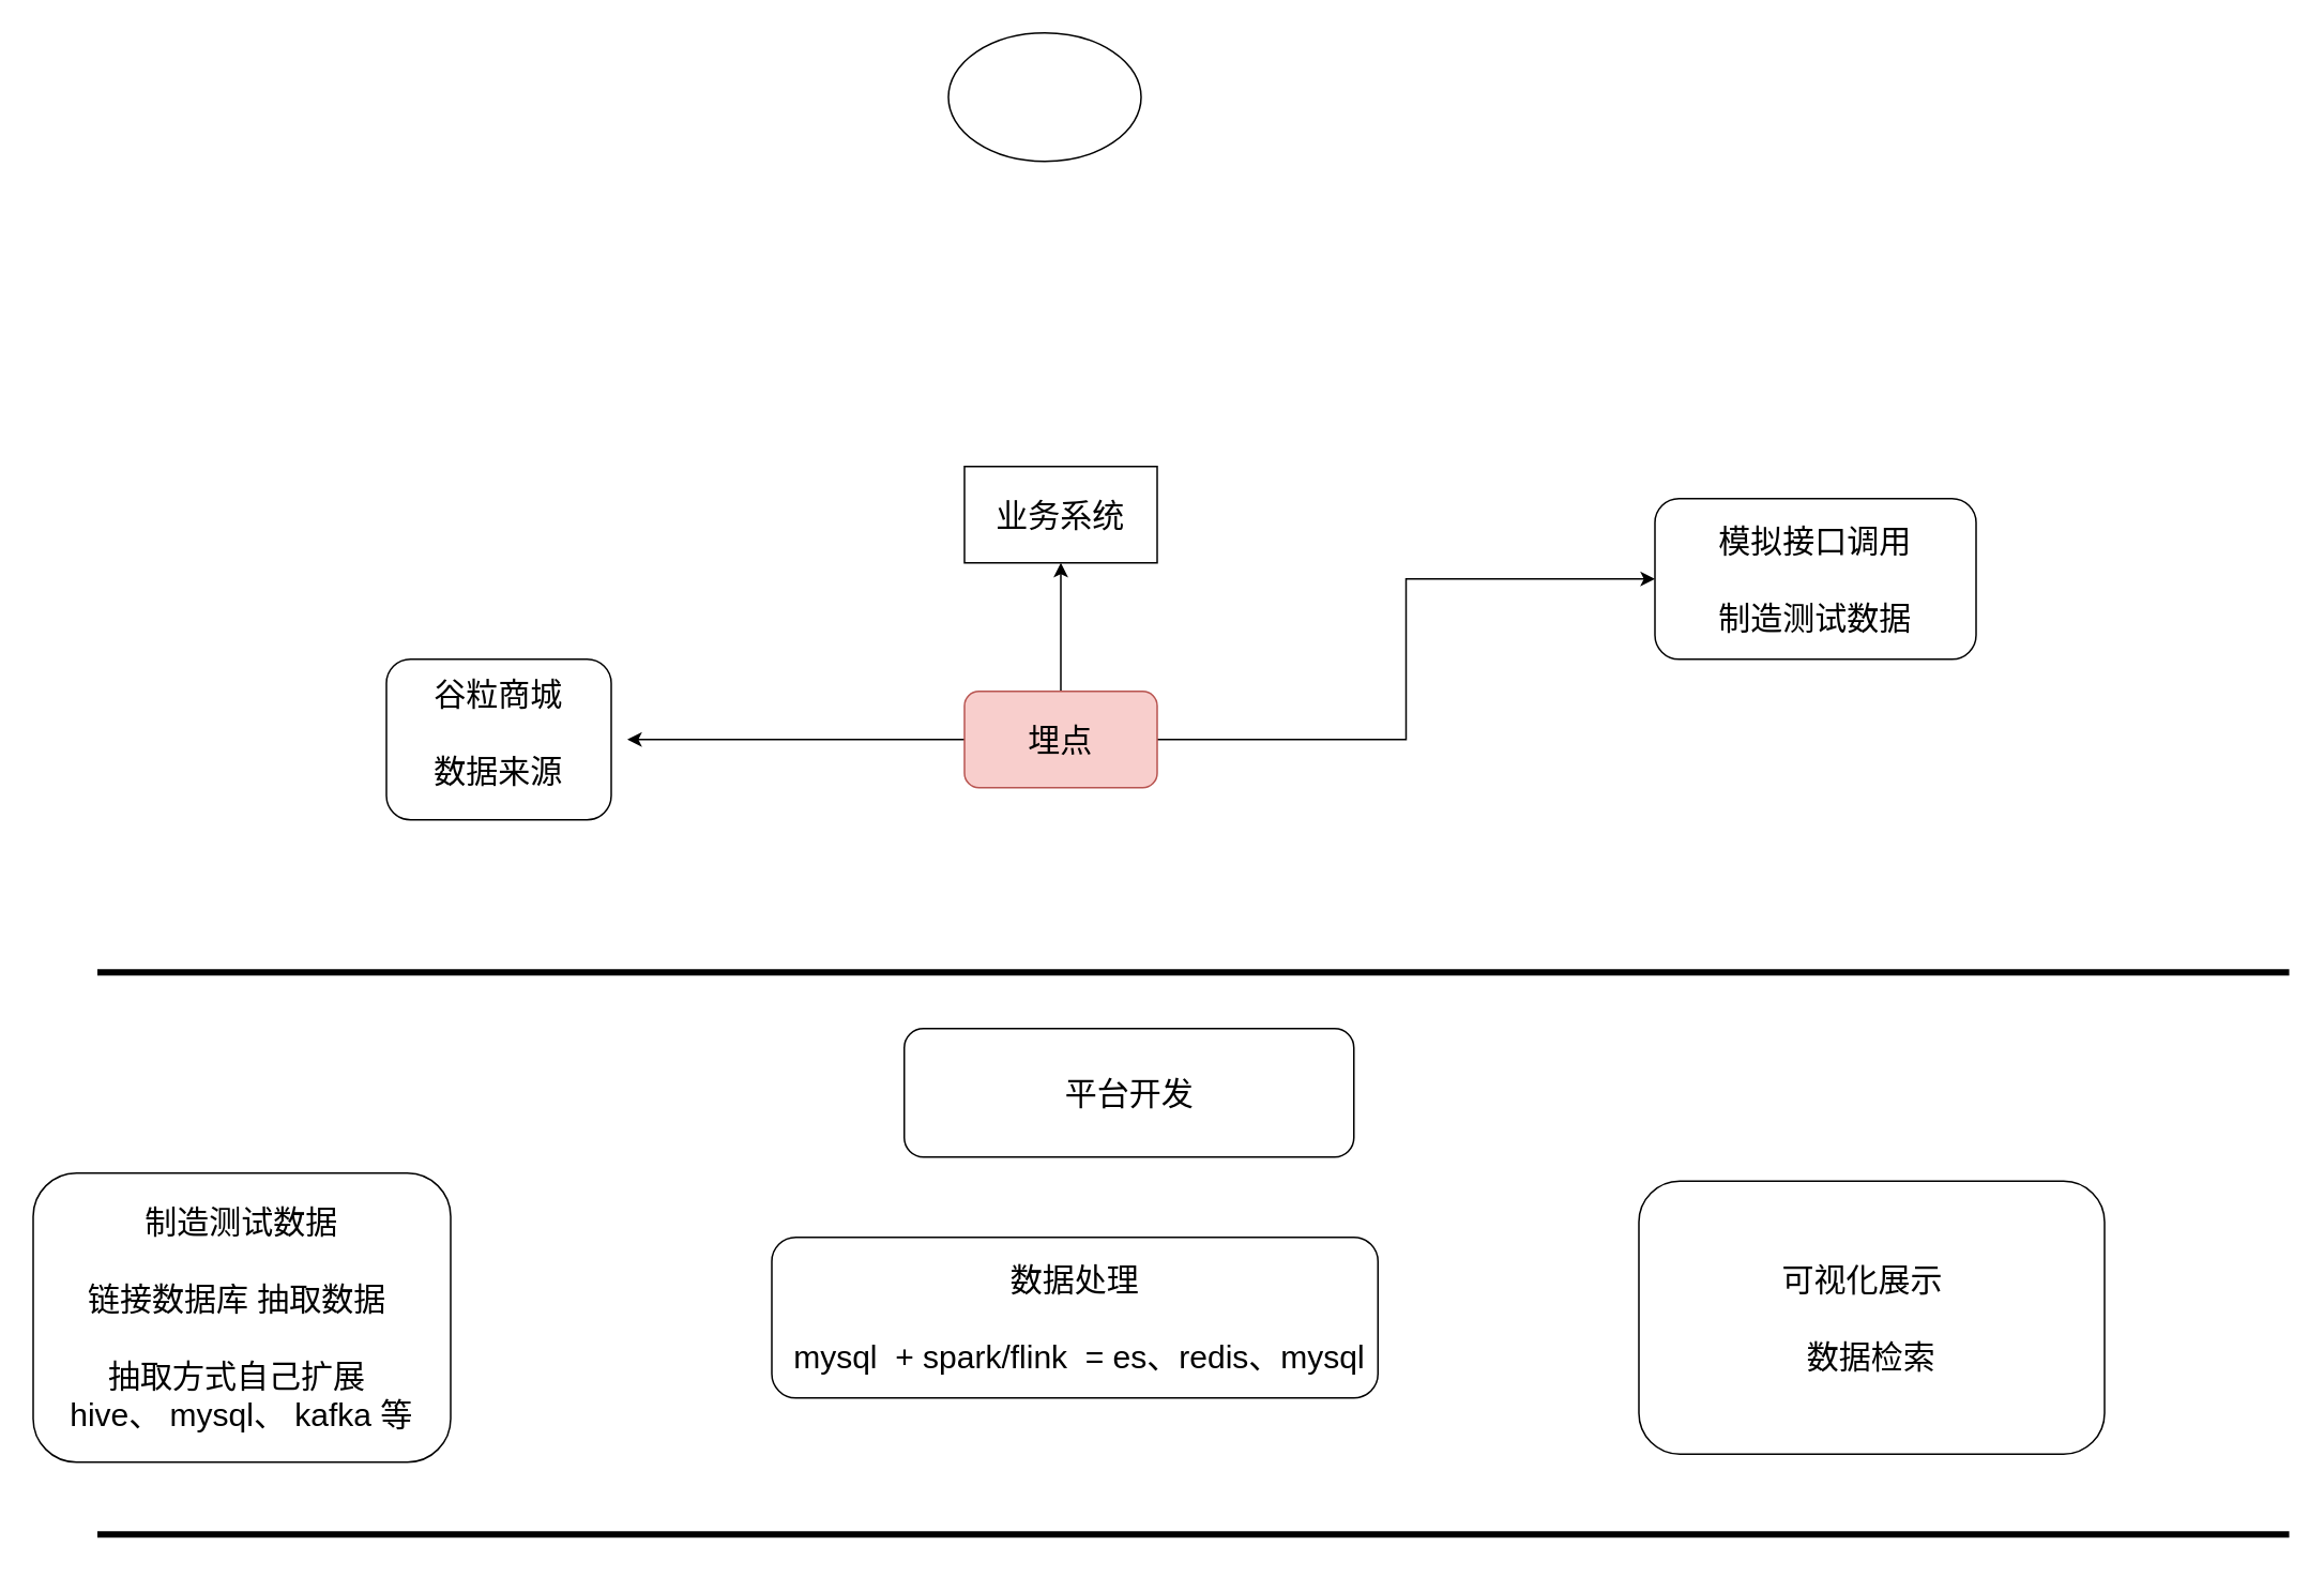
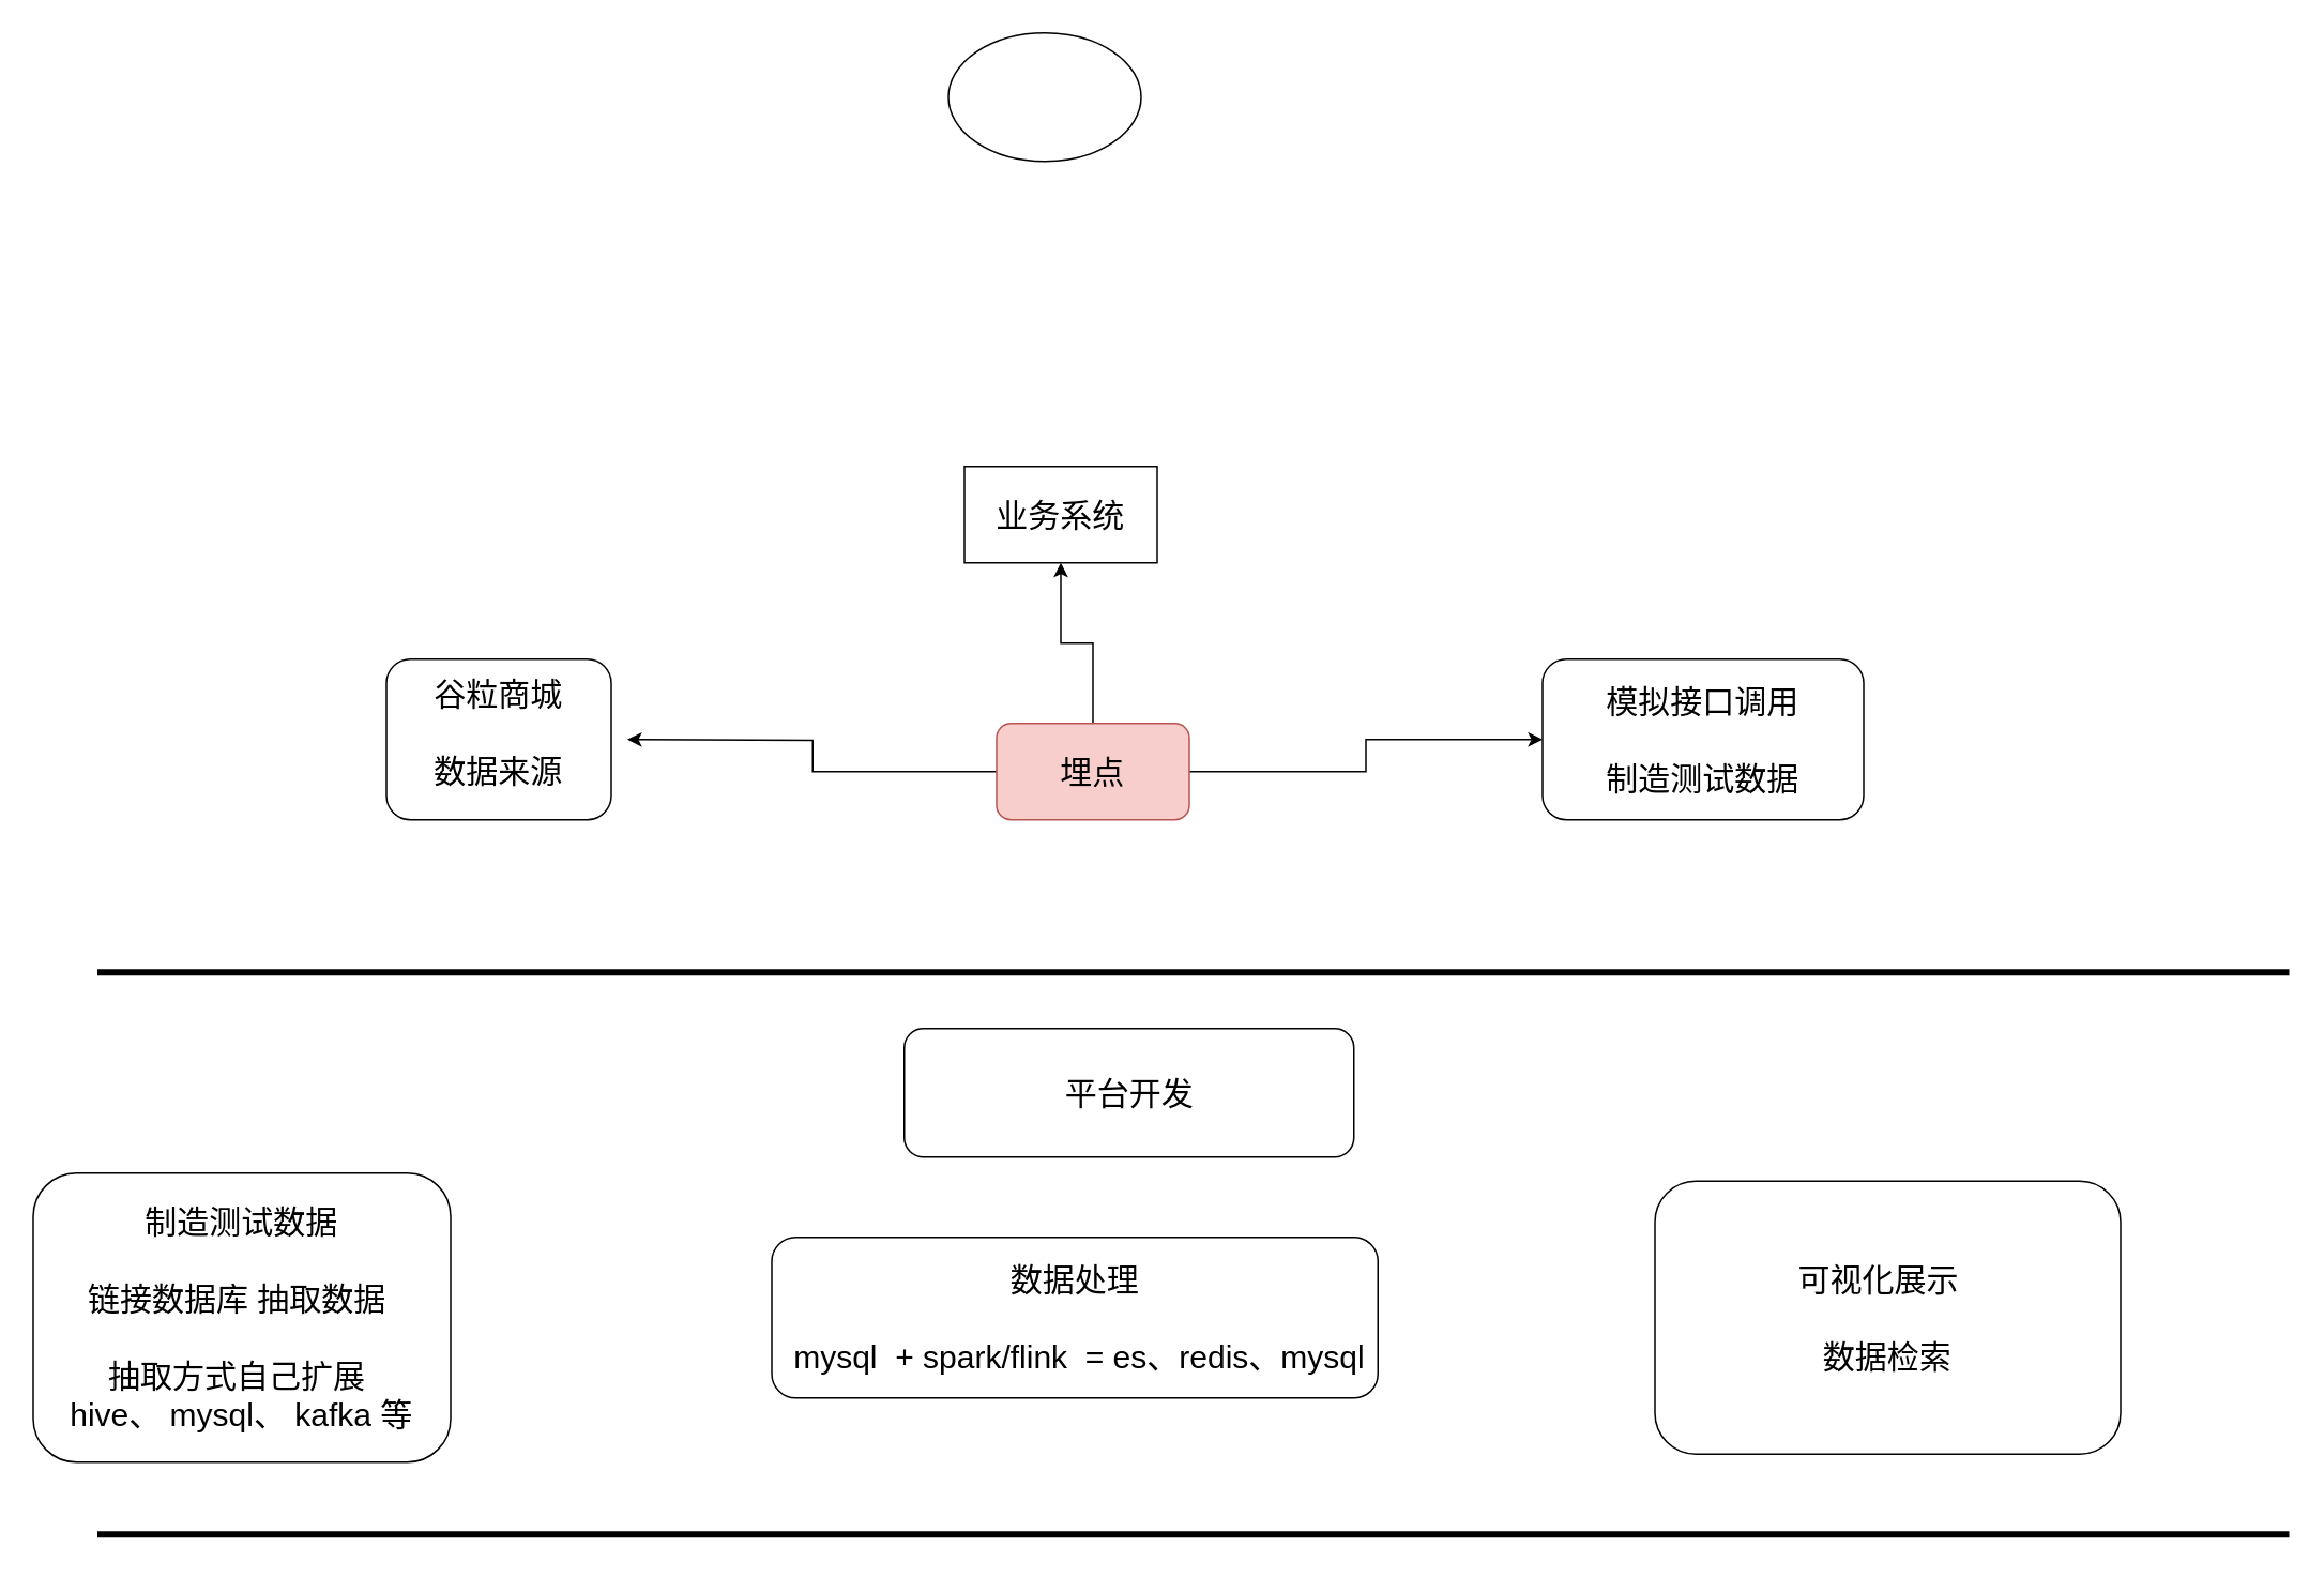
- <mxCell id="8" value="模拟接口调用&lt;br&gt;&lt;br&gt;制造测试数据" style="rounded=1;whiteSpace=wrap;html=1;fontSize=20;" vertex="1" parent="1"><mxGeometry x="1030" y="310" width="200" height="100" as="geometry" /></mxCell>
+ <mxCell id="8" value="模拟接口调用&lt;br&gt;&lt;br&gt;制造测试数据" style="rounded=1;whiteSpace=wrap;html=1;fontSize=20;" vertex="1" parent="1"><mxGeometry x="960" y="410" width="200" height="100" as="geometry" /></mxCell>
- <mxCell id="7" value="埋点" style="rounded=1;whiteSpace=wrap;html=1;fontSize=20;fillColor=#f8cecc;strokeColor=#b85450;" vertex="1" parent="1"><mxGeometry x="600" y="430" width="120" height="60" as="geometry" /></mxCell>
+ <mxCell id="7" value="埋点" style="rounded=1;whiteSpace=wrap;html=1;fontSize=20;fillColor=#f8cecc;strokeColor=#b85450;" vertex="1" parent="1"><mxGeometry x="620" y="450" width="120" height="60" as="geometry" /></mxCell>
- <mxCell id="15" value="可视化展示&amp;nbsp;&amp;nbsp;&lt;br&gt;&lt;br&gt;数据检索" style="rounded=1;whiteSpace=wrap;html=1;fontSize=20;" vertex="1" parent="1"><mxGeometry x="1020" y="735" width="290" height="170" as="geometry" /></mxCell>
+ <mxCell id="15" value="可视化展示&amp;nbsp;&amp;nbsp;&lt;br&gt;&lt;br&gt;数据检索" style="rounded=1;whiteSpace=wrap;html=1;fontSize=20;" vertex="1" parent="1"><mxGeometry x="1030" y="735" width="290" height="170" as="geometry" /></mxCell>
